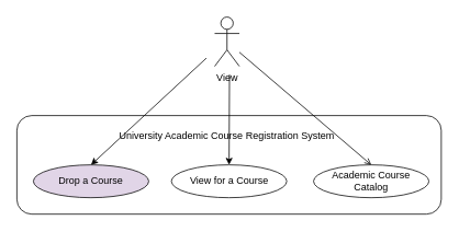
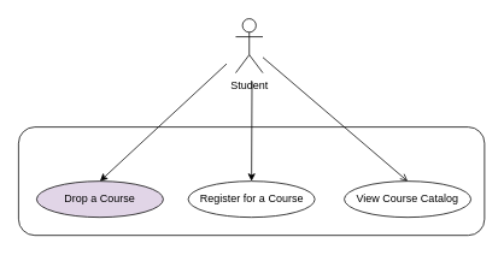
- <mxCell id="2" value="View" style="shape=umlActor;verticalLabelPosition=bottom;verticalAlign=top;html=1;outlineConnect=0;" vertex="1" parent="1"><mxGeometry x="260" y="20" width="30" height="60" as="geometry" /></mxCell>
+ <mxCell id="2" value="Student" style="shape=umlActor;verticalLabelPosition=bottom;verticalAlign=top;html=1;outlineConnect=0;" vertex="1" parent="1"><mxGeometry x="260" y="20" width="30" height="60" as="geometry" /></mxCell>
- <mxCell id="4" value="University Academic Course Registration System&lt;br&gt;" style="text;html=1;strokeColor=none;fillColor=none;align=center;verticalAlign=middle;whiteSpace=wrap;rounded=0;" vertex="1" parent="1"><mxGeometry x="100" y="150" width="350" height="30" as="geometry" /></mxCell>
- <mxCell id="6" value="View for a Course" style="ellipse;whiteSpace=wrap;html=1;" vertex="1" parent="1"><mxGeometry x="207.5" y="200" width="140" height="40" as="geometry" /></mxCell>
+ <mxCell id="6" value="Register for a Course" style="ellipse;whiteSpace=wrap;html=1;" vertex="1" parent="1"><mxGeometry x="207.5" y="200" width="140" height="40" as="geometry" /></mxCell>
- <mxCell id="7" value="Academic Course Catalog" style="ellipse;whiteSpace=wrap;html=1;" vertex="1" parent="1"><mxGeometry x="380" y="200" width="140" height="40" as="geometry" /></mxCell>
+ <mxCell id="7" value="View Course Catalog" style="ellipse;whiteSpace=wrap;html=1;" vertex="1" parent="1"><mxGeometry x="380" y="200" width="140" height="40" as="geometry" /></mxCell>
